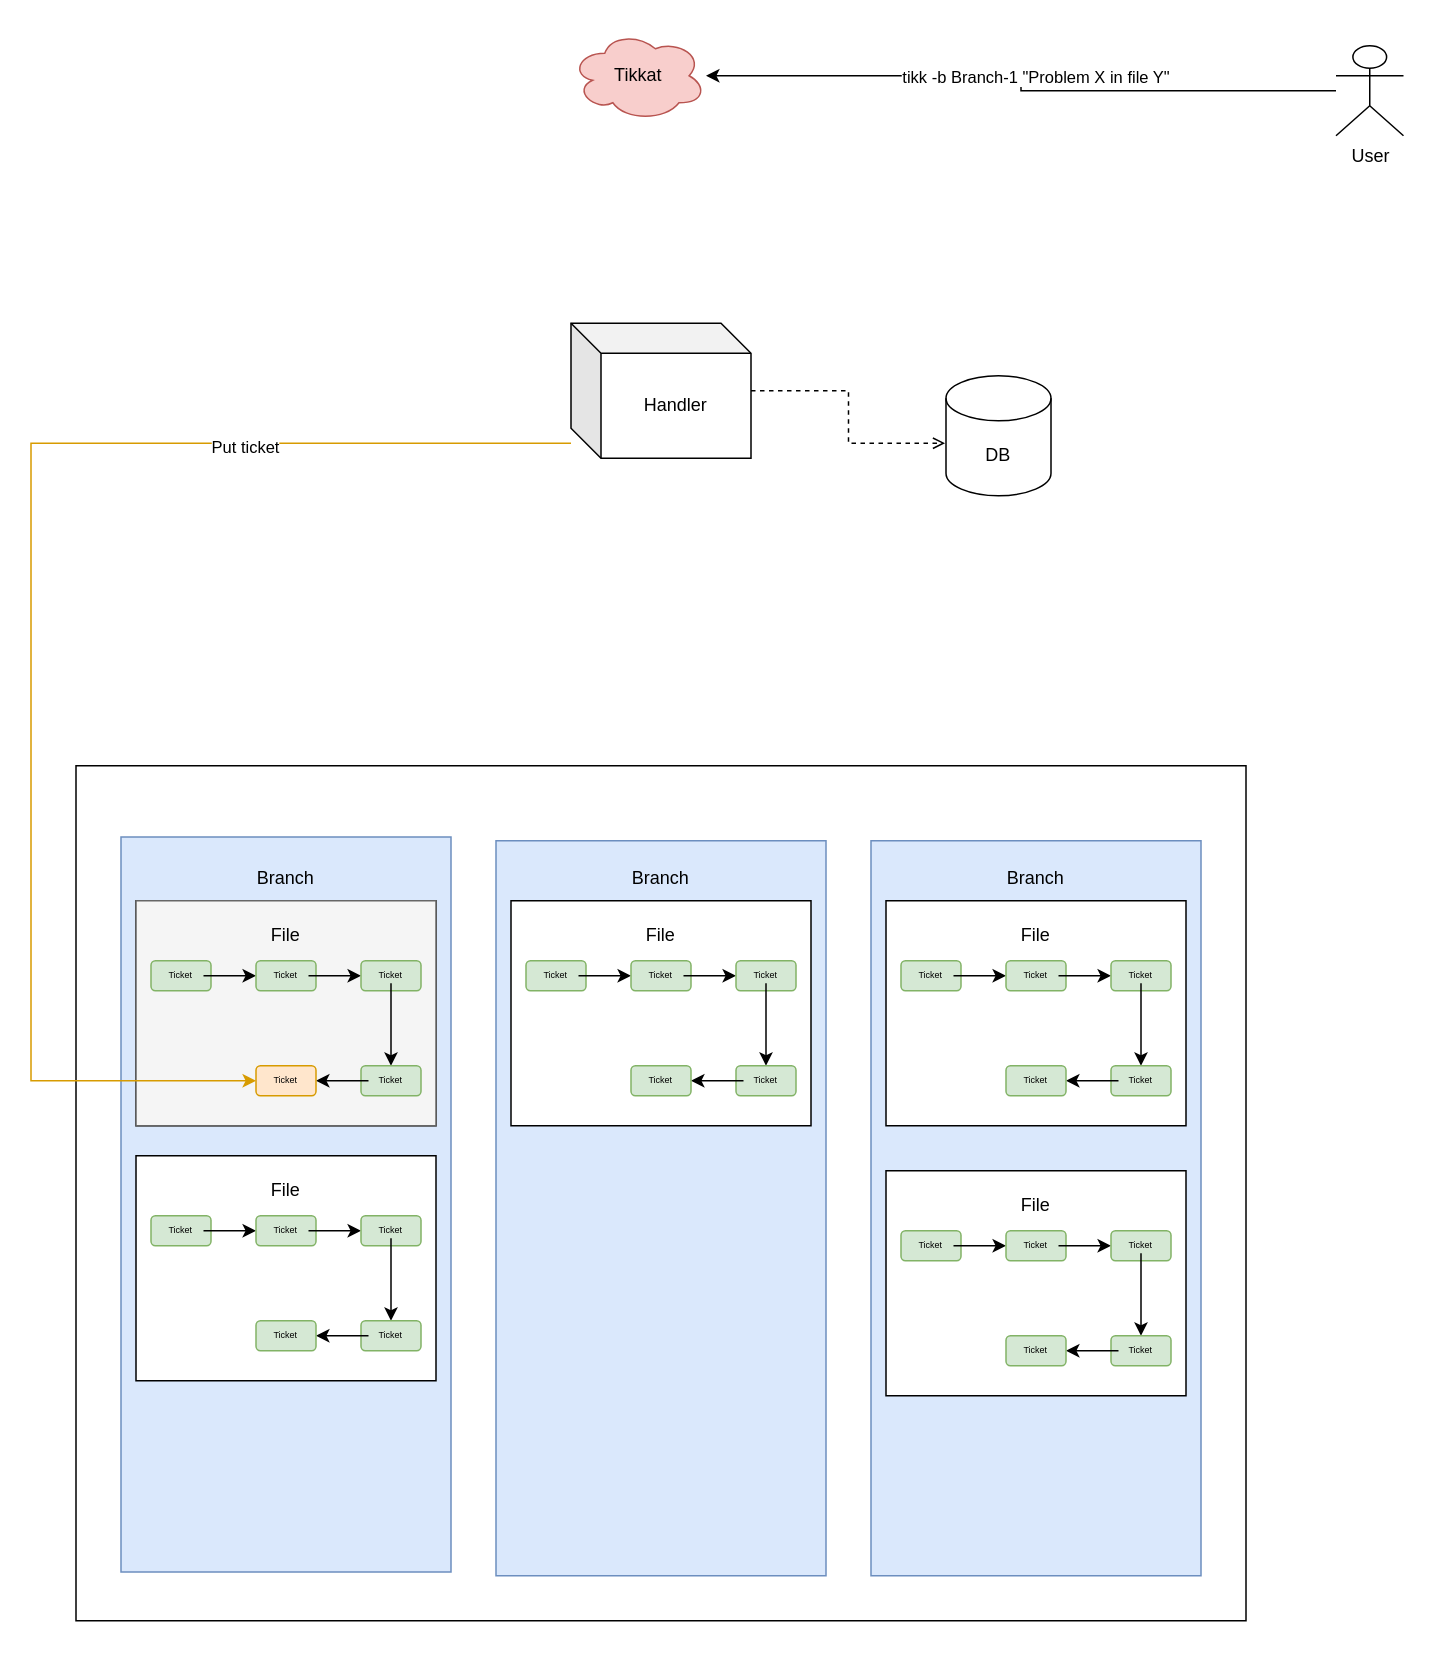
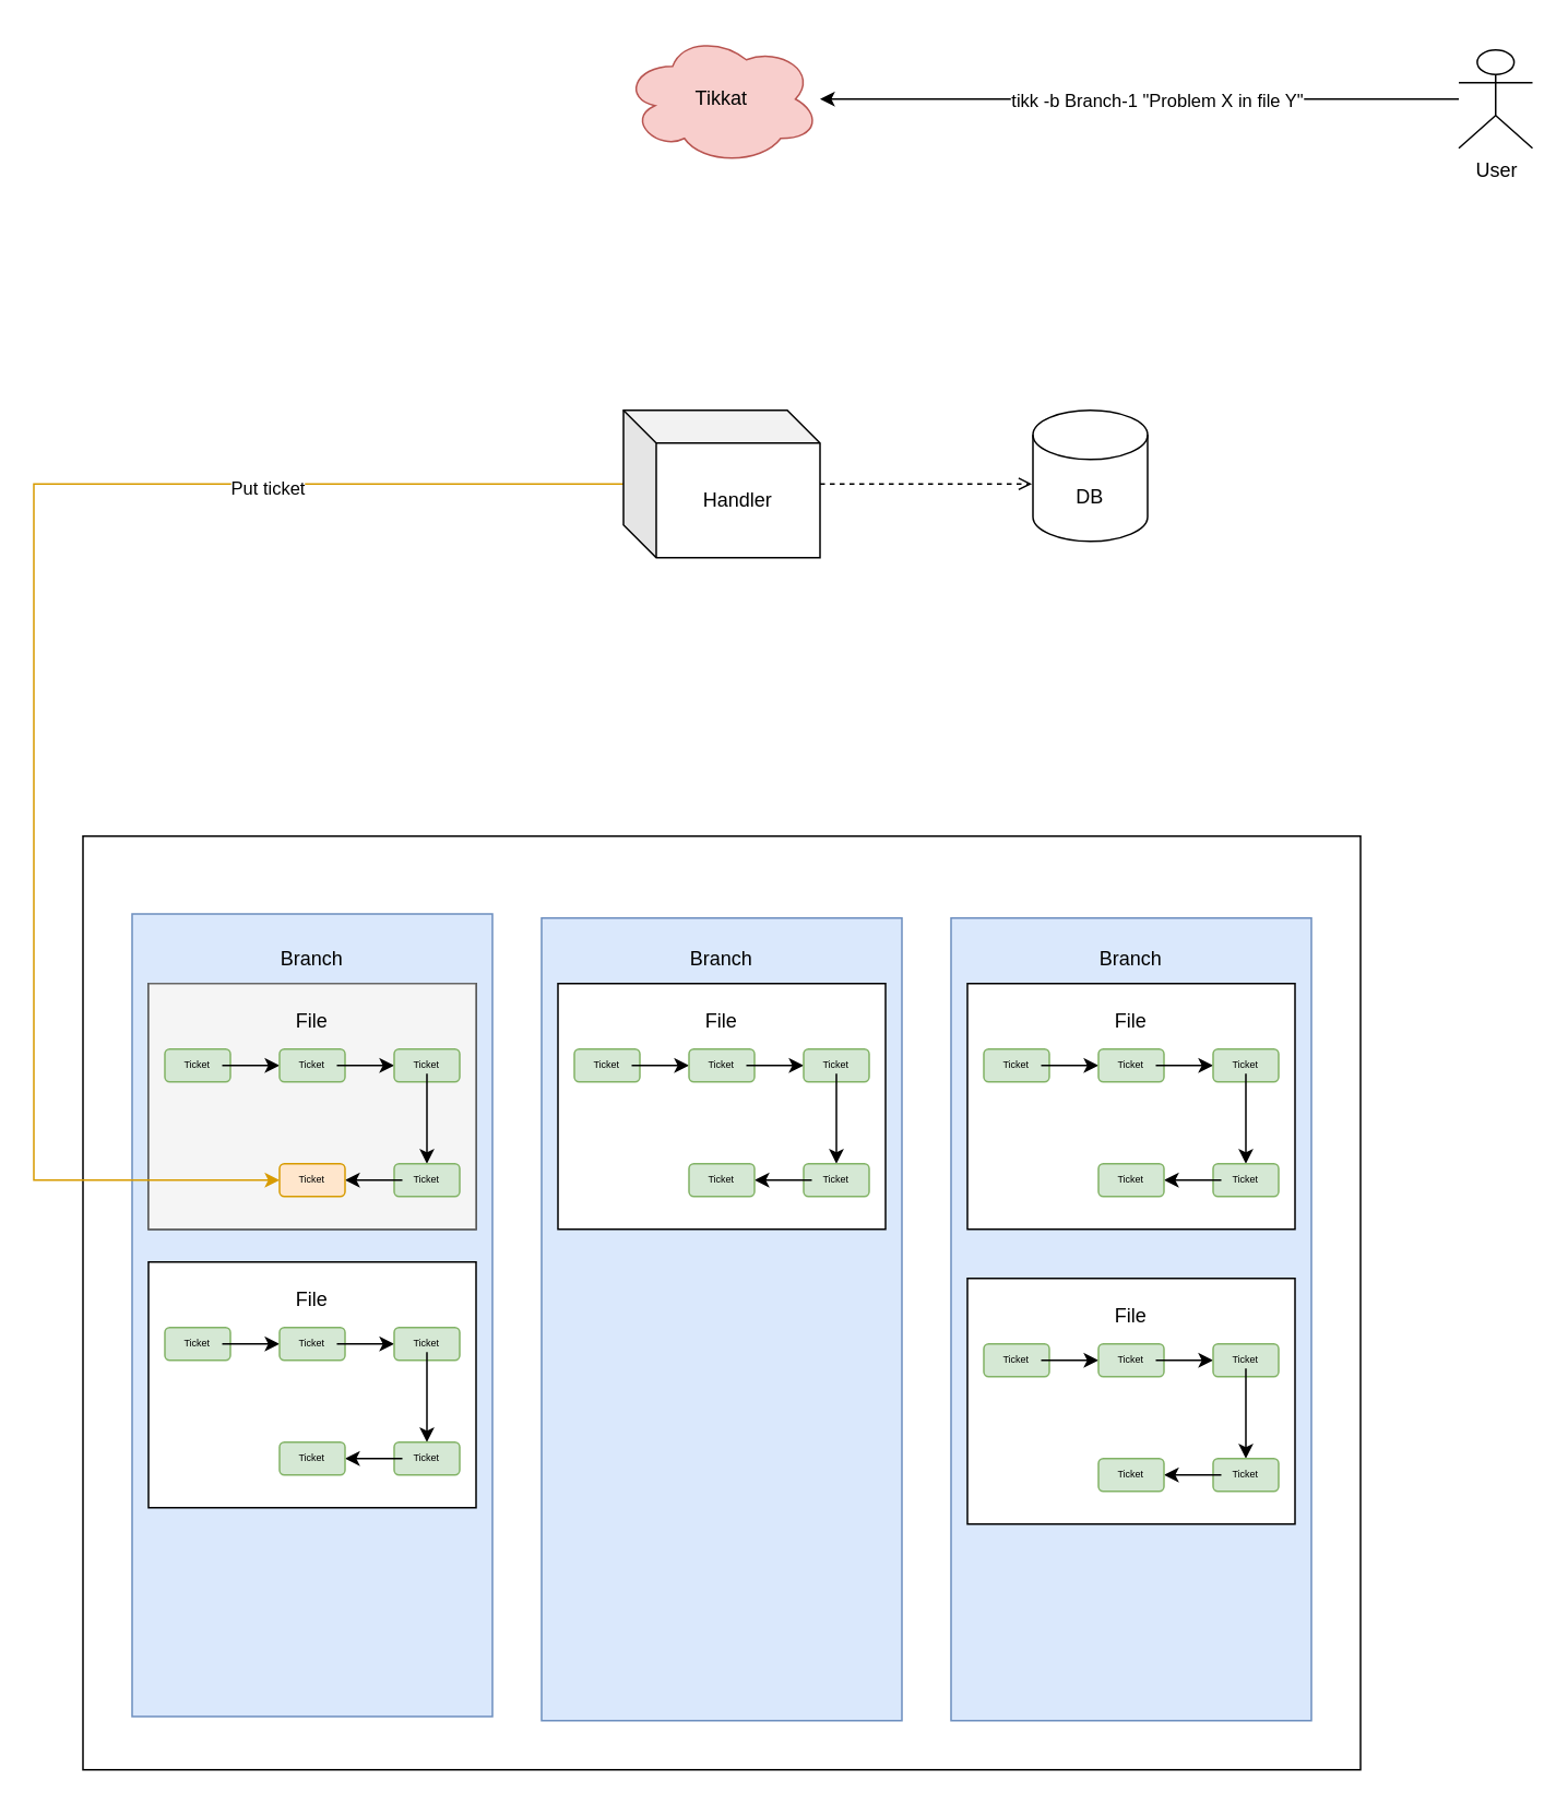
- <mxCell id="105" value="Tikkat" style="ellipse;shape=cloud;whiteSpace=wrap;html=1;fillColor=#f8cecc;strokeColor=#b85450;" vertex="1" parent="1"><mxGeometry x="380" y="20" width="90" height="60" as="geometry" /></mxCell>
+ <mxCell id="105" value="Tikkat" style="ellipse;shape=cloud;whiteSpace=wrap;html=1;fillColor=#f8cecc;strokeColor=#b85450;" vertex="1" parent="1"><mxGeometry x="380" y="20" width="120" height="80" as="geometry" /></mxCell>
- <mxCell id="108" value="Handler" style="shape=cube;whiteSpace=wrap;html=1;boundedLbl=1;backgroundOutline=1;darkOpacity=0.05;darkOpacity2=0.1;" vertex="1" parent="1"><mxGeometry x="380" y="215" width="120" height="90" as="geometry" /></mxCell>
+ <mxCell id="108" value="Handler" style="shape=cube;whiteSpace=wrap;html=1;boundedLbl=1;backgroundOutline=1;darkOpacity=0.05;darkOpacity2=0.1;" vertex="1" parent="1"><mxGeometry x="380" y="250" width="120" height="90" as="geometry" /></mxCell>
